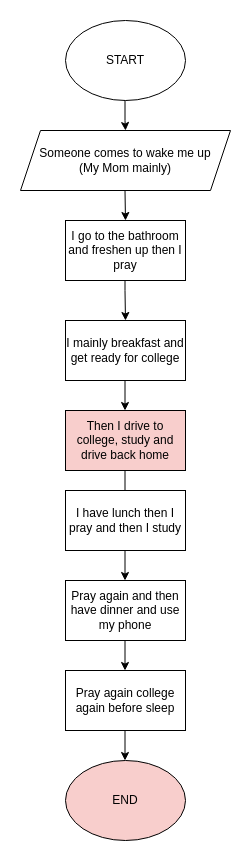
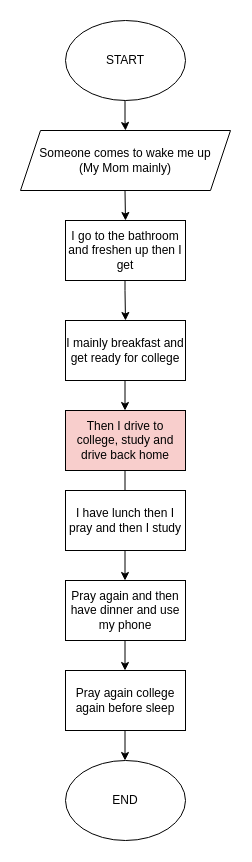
- <mxCell id="5" value="I go to the bathroom and freshen up then I pray" style="rounded=0;whiteSpace=wrap;html=1;" vertex="1" parent="1"><mxGeometry x="65" y="220" width="120" height="60" as="geometry" /></mxCell>
+ <mxCell id="5" value="I go to the bathroom and freshen up then I get" style="rounded=0;whiteSpace=wrap;html=1;" vertex="1" parent="1"><mxGeometry x="65" y="220" width="120" height="60" as="geometry" /></mxCell>
- <mxCell id="10" value="END" style="ellipse;whiteSpace=wrap;html=1;fillColor=#f8cecc;" vertex="1" parent="1"><mxGeometry x="65" y="760" width="120" height="80" as="geometry" /></mxCell>
+ <mxCell id="10" value="END" style="ellipse;whiteSpace=wrap;html=1;" vertex="1" parent="1"><mxGeometry x="65" y="760" width="120" height="80" as="geometry" /></mxCell>
